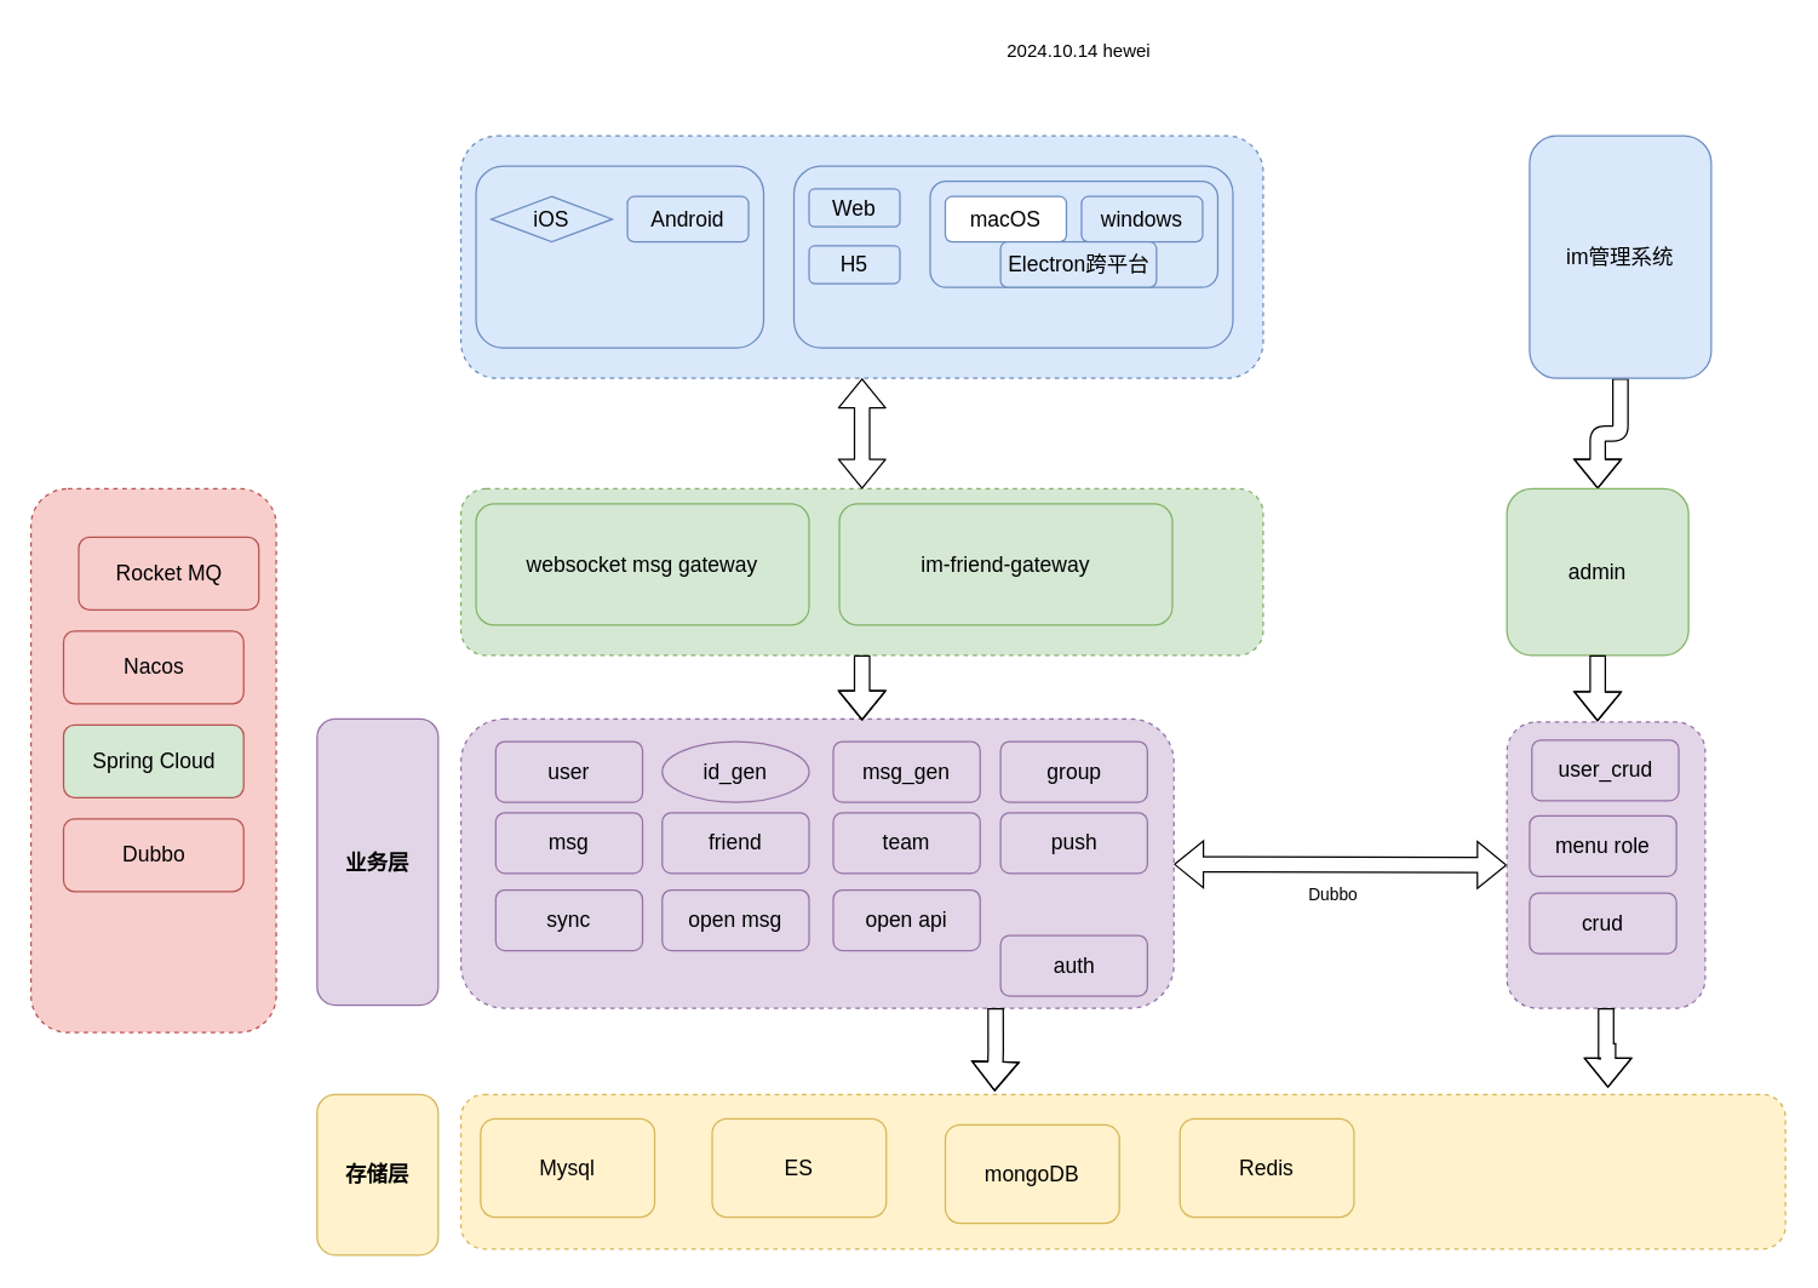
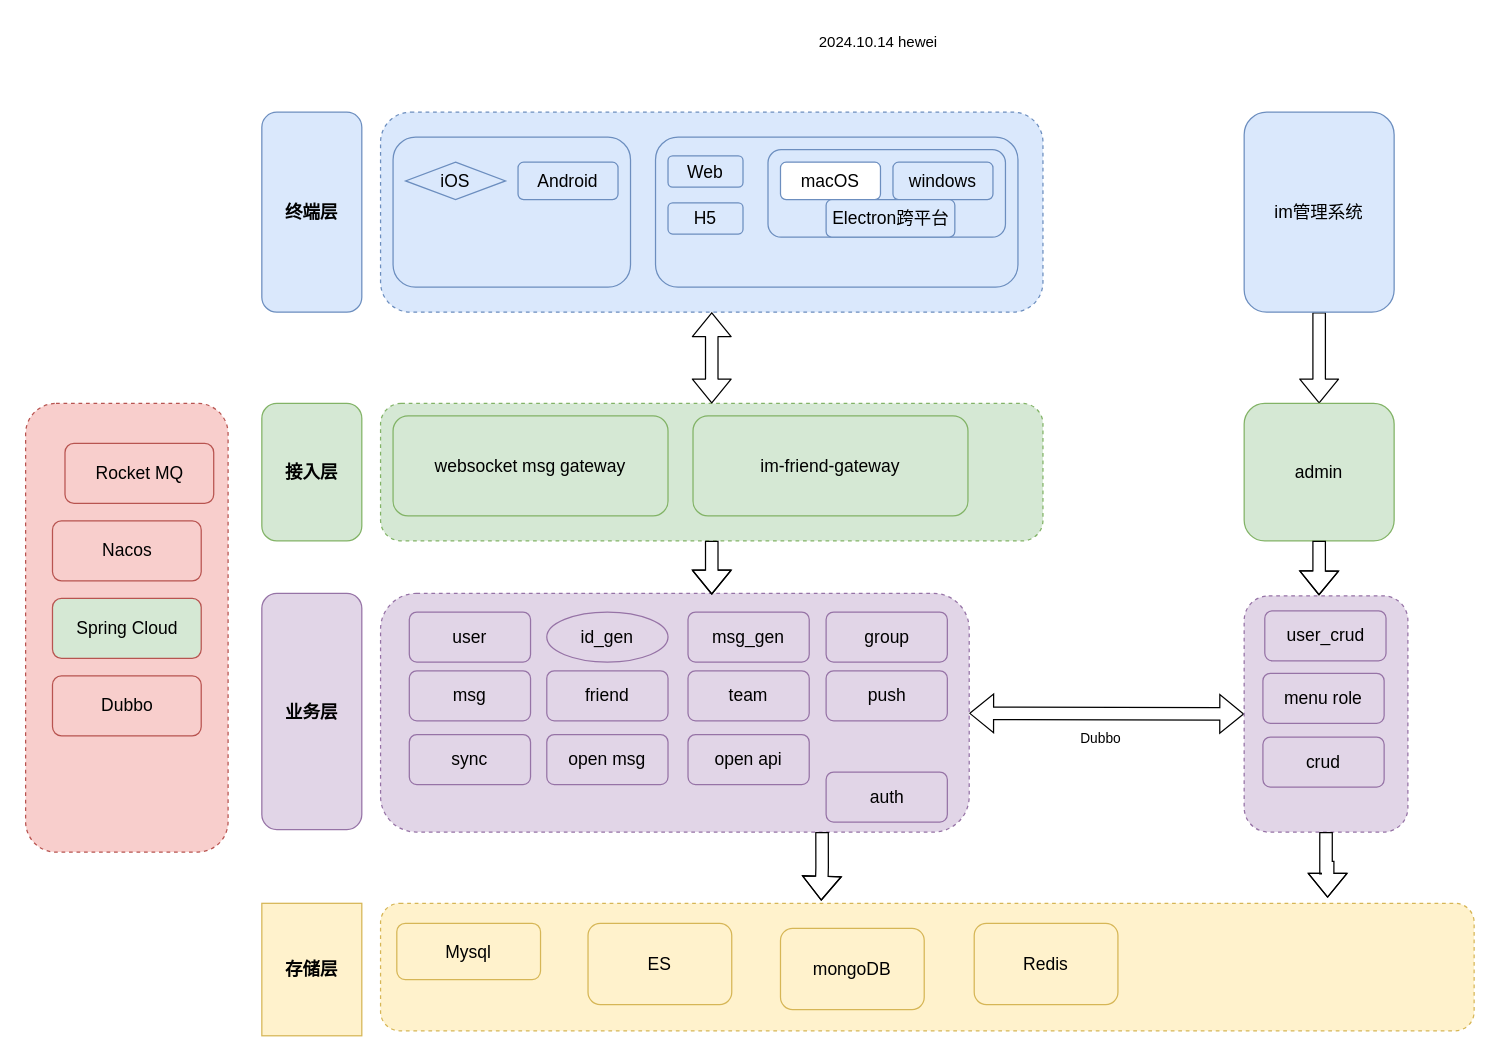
- <mxCell id="54" value="2024.10.14 hewei" style="text;html=1;align=center;verticalAlign=middle;resizable=0;points=[];autosize=1;strokeColor=none;fillColor=none;" parent="1" vertex="1"><mxGeometry x="655.5" y="20" width="113" height="26" as="geometry" /></mxCell>
+ <mxCell id="54" value="2024.10.14 hewei" style="text;html=1;align=center;verticalAlign=middle;resizable=0;points=[];autosize=1;strokeColor=none;fillColor=none;" parent="1" vertex="1"><mxGeometry x="645.5" y="20" width="113" height="26" as="geometry" /></mxCell>
+ <mxCell id="19" value="终端层" style="whiteSpace=wrap;html=1;strokeColor=#6c8ebf;fillColor=#dae8fc;fontSize=14;rounded=1;fontStyle=1" parent="1" vertex="1"><mxGeometry x="209" y="89" width="80" height="160" as="geometry" /></mxCell>
- <mxCell id="21" value="im管理系统" style="rounded=1;whiteSpace=wrap;html=1;fontSize=14;fillColor=#dae8fc;strokeColor=#6c8ebf;" parent="1" vertex="1"><mxGeometry x="1010" y="89" width="120" height="160" as="geometry" /></mxCell>
+ <mxCell id="21" value="im管理系统" style="rounded=1;whiteSpace=wrap;html=1;fontSize=14;fillColor=#dae8fc;strokeColor=#6c8ebf;" parent="1" vertex="1"><mxGeometry x="995" y="89" width="120" height="160" as="geometry" /></mxCell>
+ <mxCell id="22" value="接入层" style="whiteSpace=wrap;html=1;strokeColor=#82b366;fillColor=#d5e8d4;fontSize=14;rounded=1;fontStyle=1" parent="1" vertex="1"><mxGeometry x="209" y="322" width="80" height="110" as="geometry" /></mxCell>
- <mxCell id="44" value="Mysql" style="rounded=1;whiteSpace=wrap;html=1;fontSize=14;fillColor=#fff2cc;strokeColor=#d6b656;" parent="1" vertex="1"><mxGeometry x="317" y="738" width="115" height="65" as="geometry" /></mxCell>
+ <mxCell id="44" value="Mysql" style="rounded=1;whiteSpace=wrap;html=1;fontSize=14;fillColor=#fff2cc;strokeColor=#d6b656;" parent="1" vertex="1"><mxGeometry x="317" y="738" width="115" height="45" as="geometry" /></mxCell>
- <mxCell id="43" value="存储层" style="whiteSpace=wrap;html=1;strokeColor=#d6b656;fillColor=#fff2cc;fontSize=14;rounded=1;fontStyle=1" parent="1" vertex="1"><mxGeometry x="209" y="722" width="80" height="106" as="geometry" /></mxCell>
+ <mxCell id="43" value="存储层" style="whiteSpace=wrap;html=1;strokeColor=#d6b656;fillColor=#fff2cc;fontSize=14;fontStyle=1;rounded=0;" parent="1" vertex="1"><mxGeometry x="209" y="722" width="80" height="106" as="geometry" /></mxCell>
